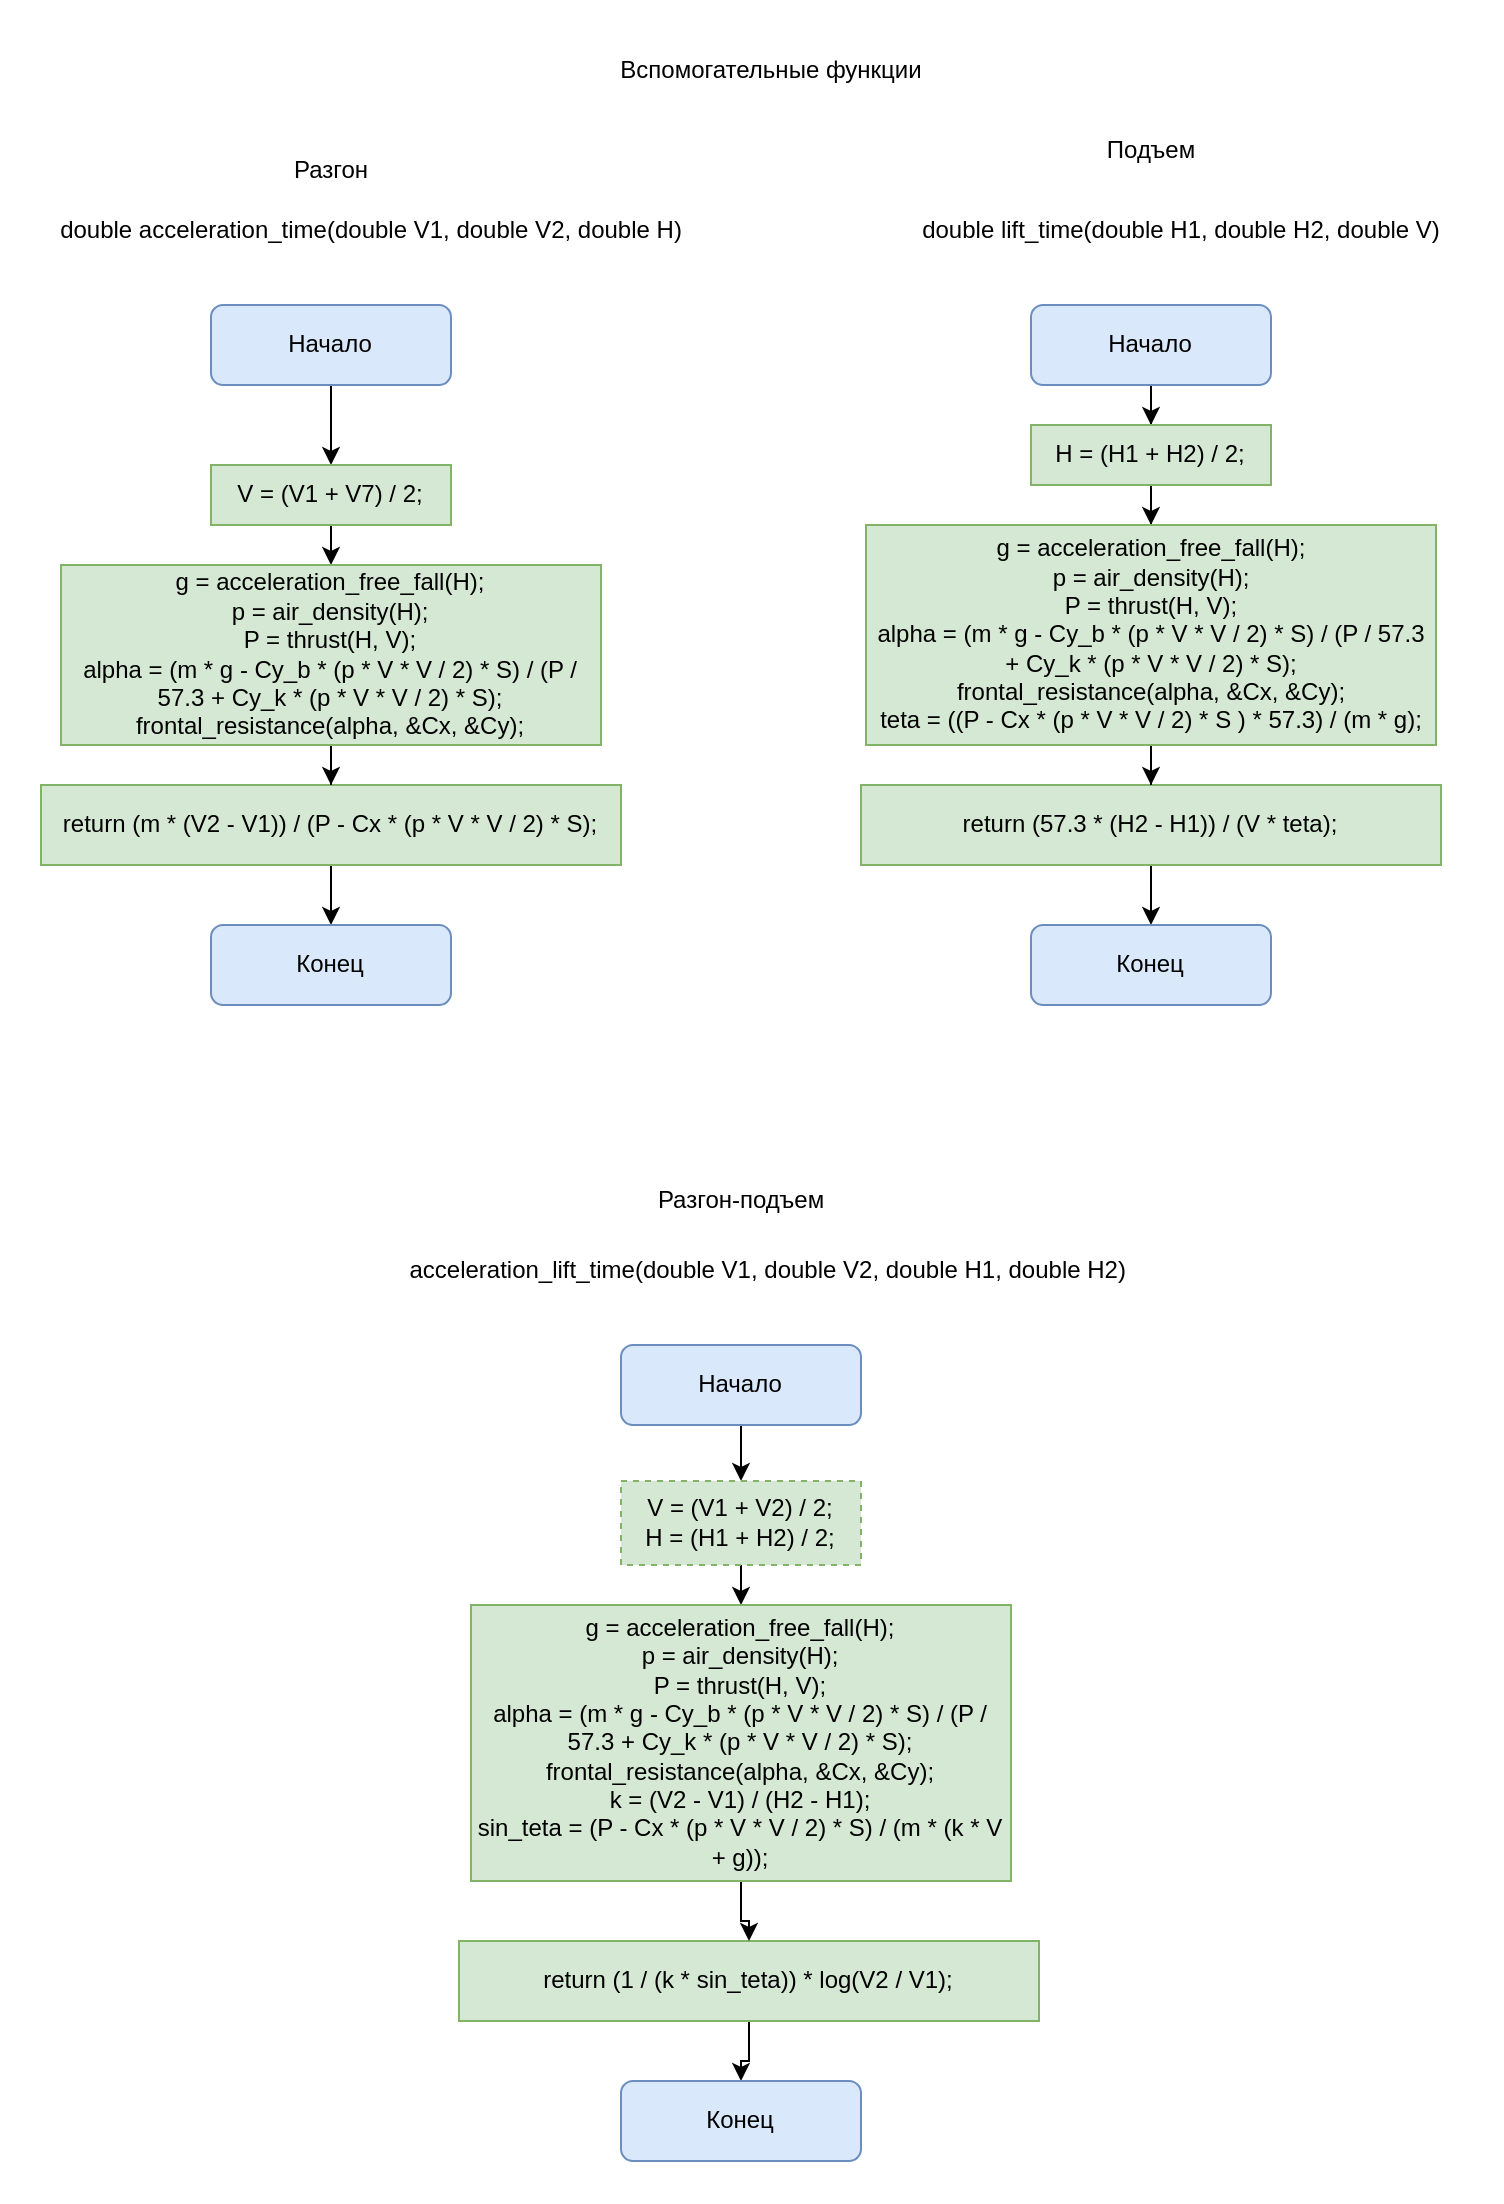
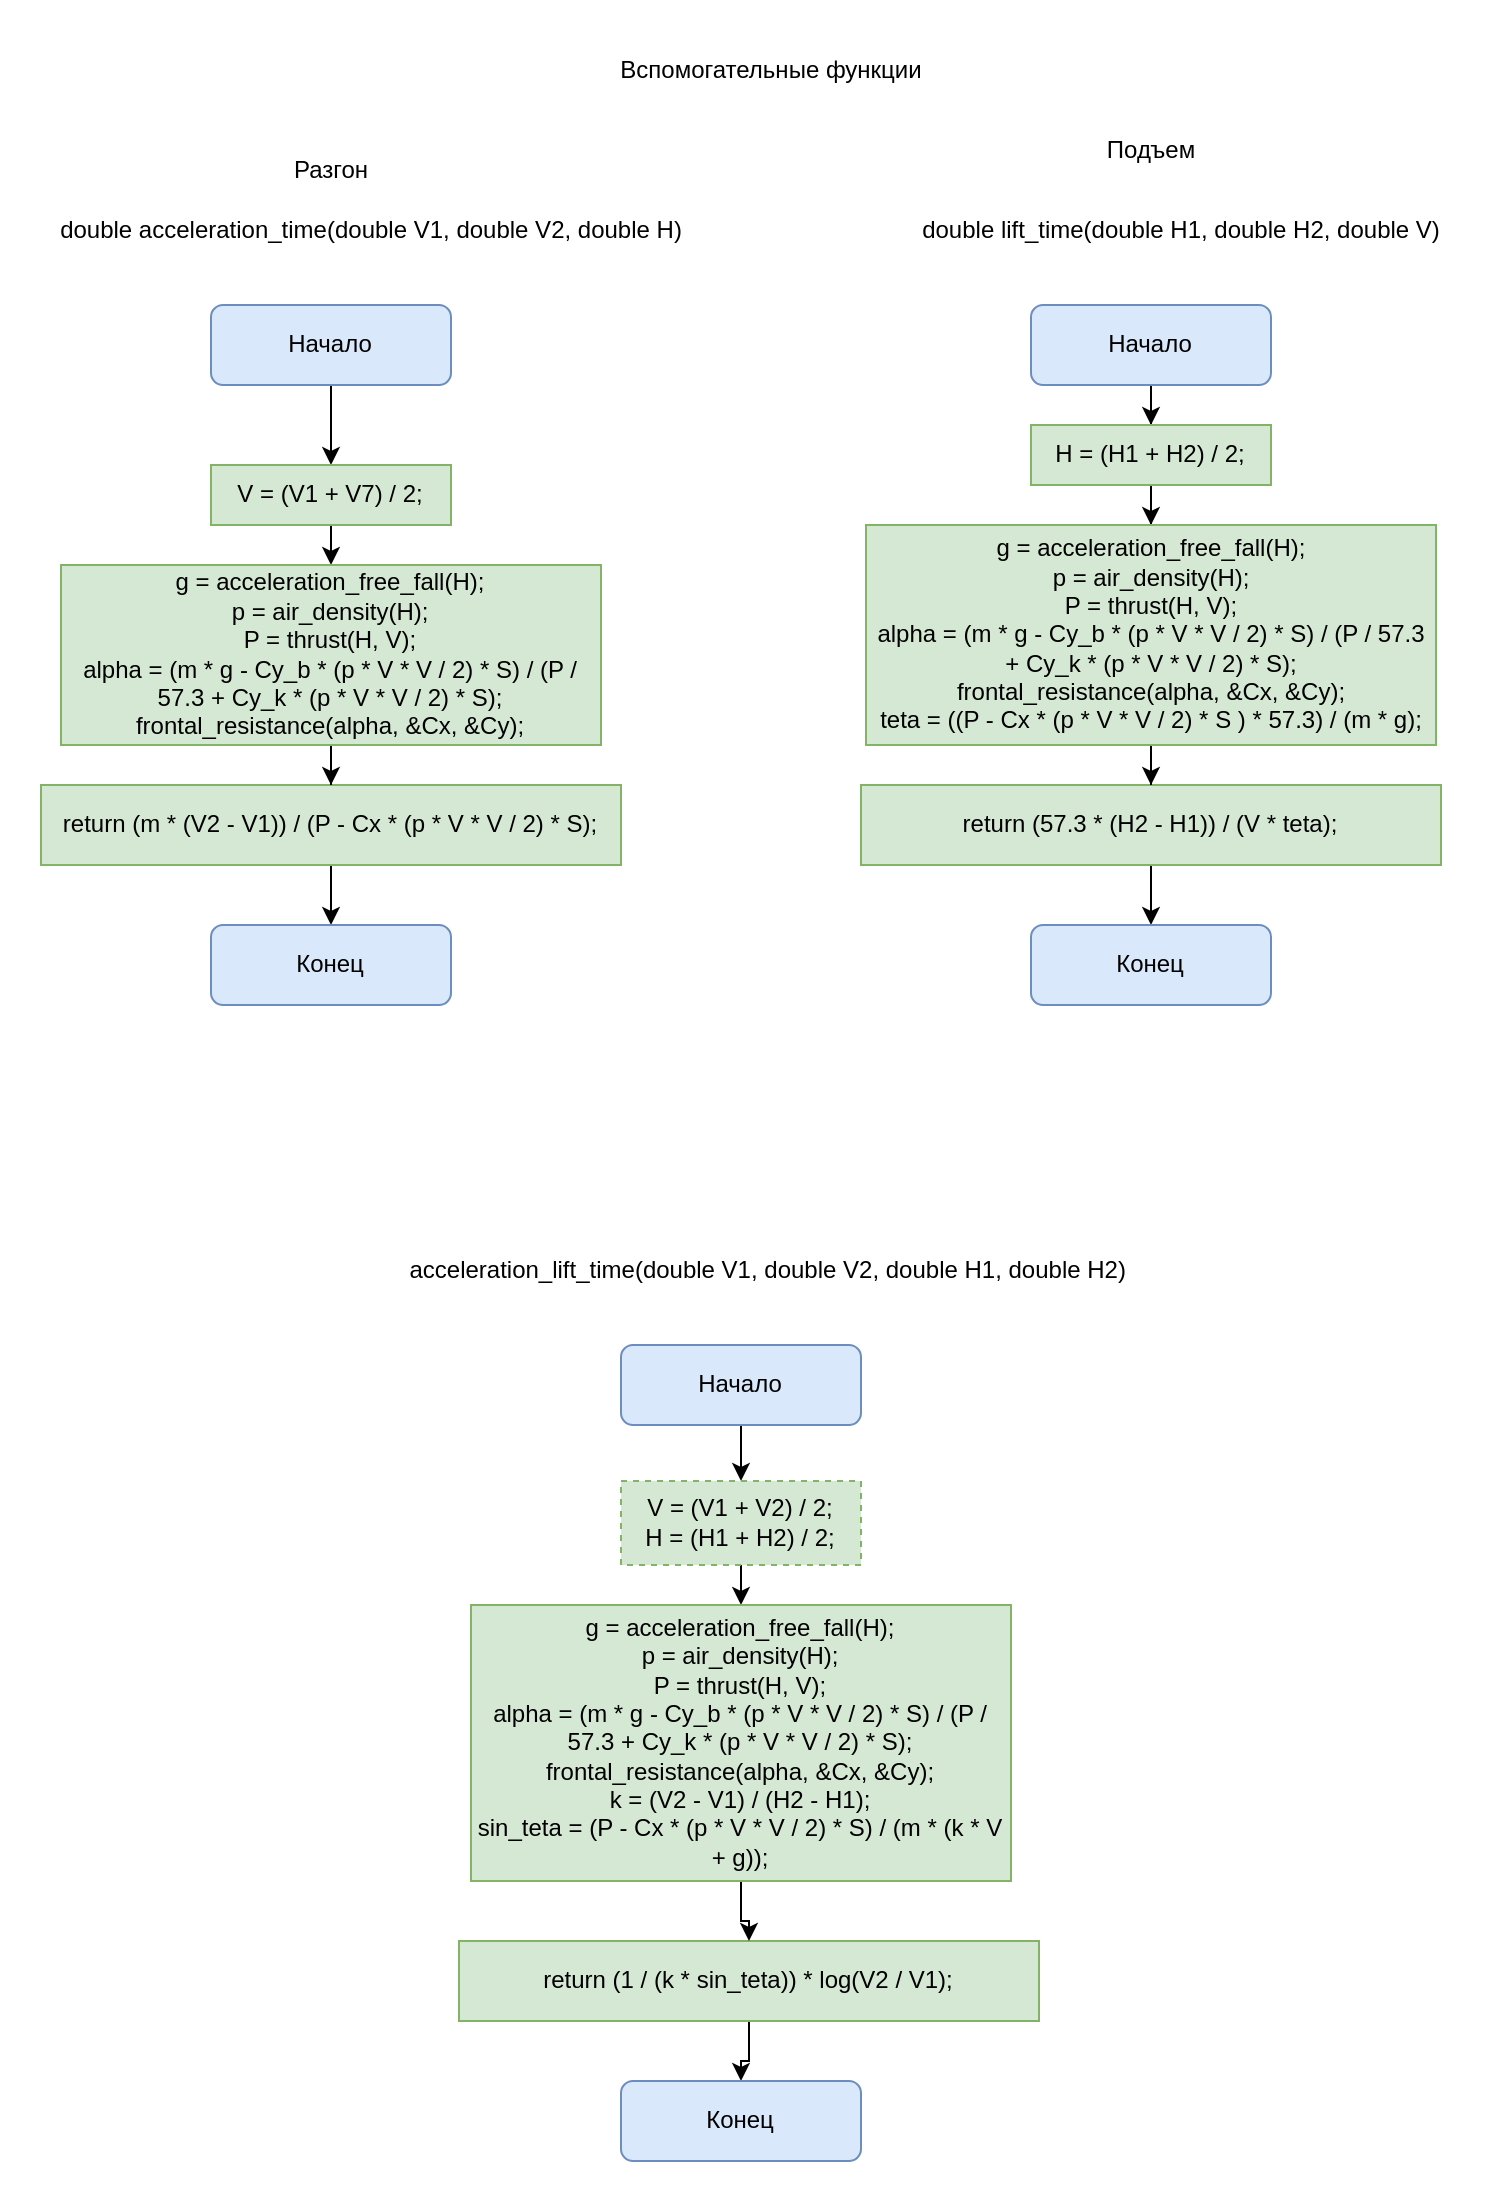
- <mxCell id="34" value="Разгон-подъем" style="text;html=1;align=center;verticalAlign=middle;resizable=0;points=[];autosize=1;strokeColor=none;fillColor=none;" parent="1" vertex="1"><mxGeometry x="315" y="585" width="110" height="30" as="geometry" /></mxCell>
